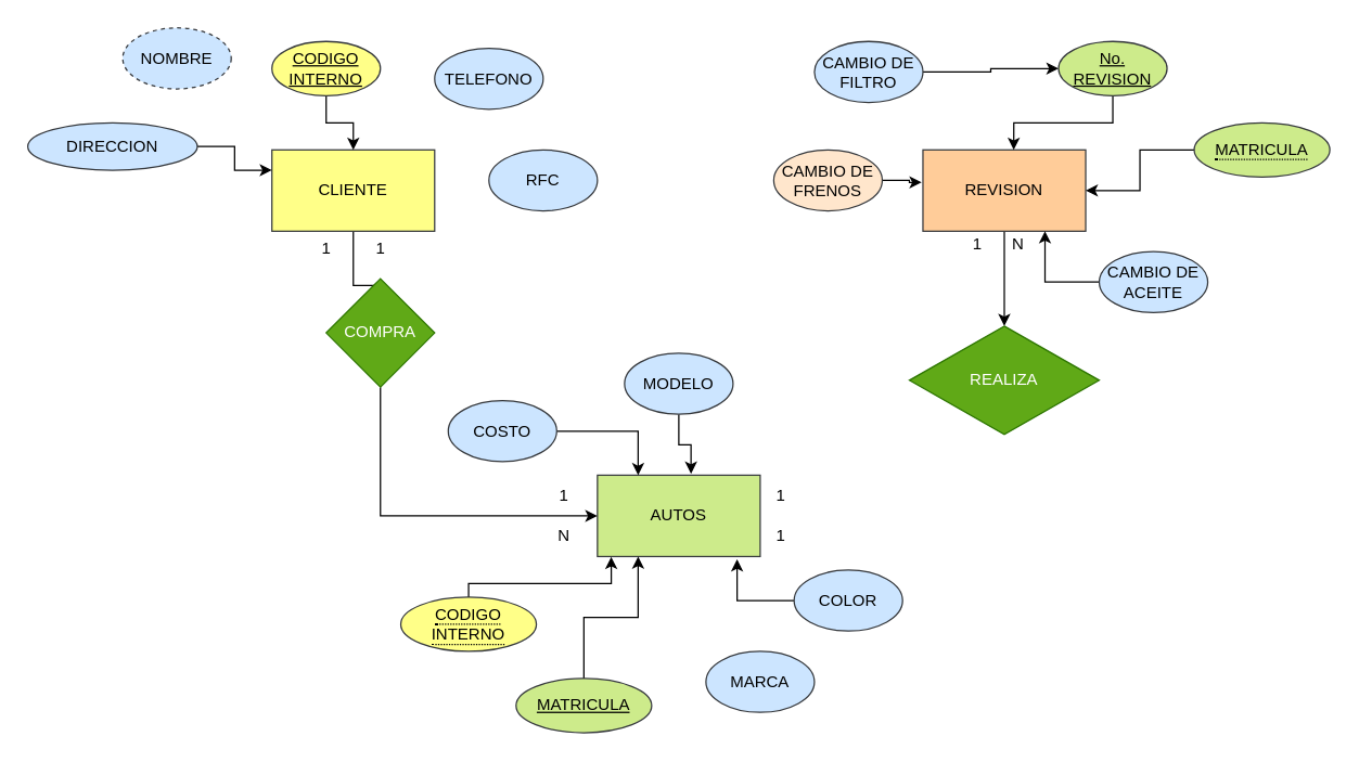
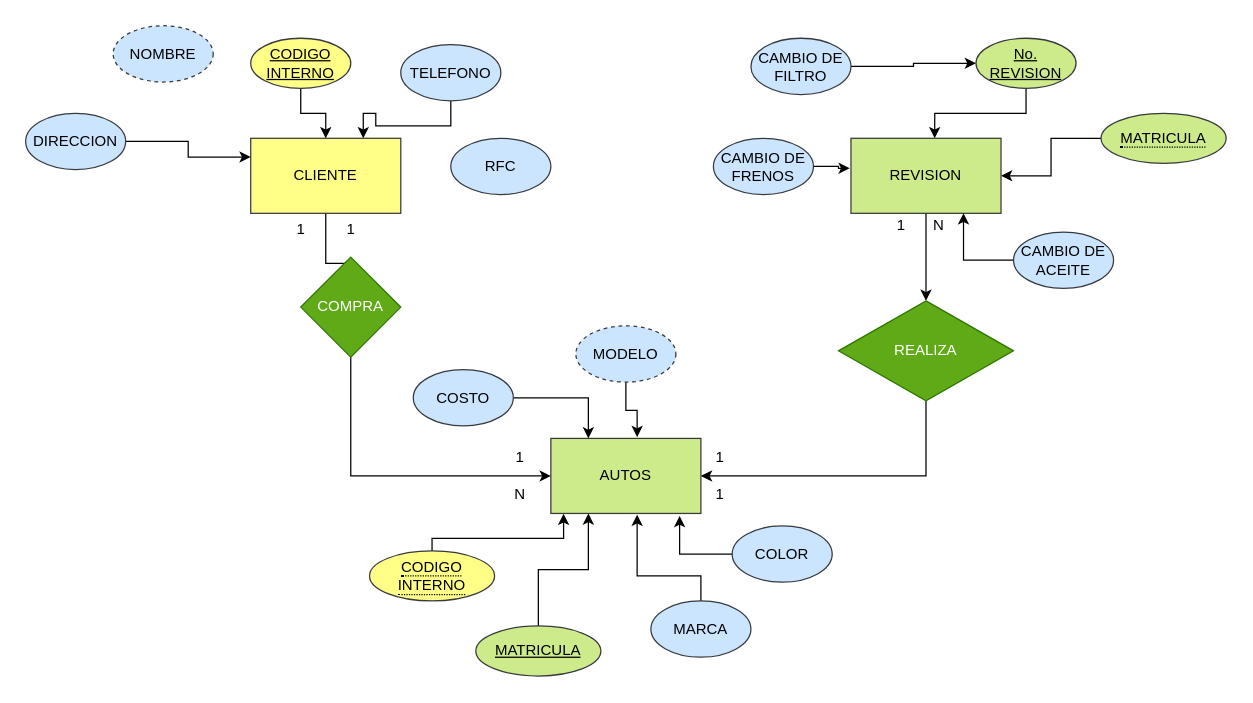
+ <mxCell id="33" style="edgeStyle=orthogonalEdgeStyle;rounded=0;orthogonalLoop=1;jettySize=auto;html=1;entryX=0.75;entryY=0;entryDx=0;entryDy=0;" edge="1" parent="1" source="34" target="3"><mxGeometry relative="1" as="geometry" /></mxCell>
- <mxCell id="31" value="DIRECCION" style="ellipse;whiteSpace=wrap;html=1;fillColor=#cce5ff;strokeColor=#36393d;" vertex="1" parent="1"><mxGeometry x="20" y="90" width="125" height="35" as="geometry" /></mxCell>
+ <mxCell id="31" value="DIRECCION" style="ellipse;whiteSpace=wrap;html=1;fillColor=#cce5ff;strokeColor=#36393d;" vertex="1" parent="1"><mxGeometry x="20" y="90" width="80" height="45" as="geometry" /></mxCell>
- <mxCell id="28" value="CAMBIO DE FRENOS" style="ellipse;whiteSpace=wrap;html=1;fillColor=#ffe6cc;strokeColor=#36393d;" vertex="1" parent="1"><mxGeometry x="570" y="110" width="80" height="45" as="geometry" /></mxCell>
+ <mxCell id="28" value="CAMBIO DE FRENOS" style="ellipse;whiteSpace=wrap;html=1;fillColor=#cce5ff;strokeColor=#36393d;" vertex="1" parent="1"><mxGeometry x="570" y="110" width="80" height="45" as="geometry" /></mxCell>
- <mxCell id="6" value="REVISION" style="rounded=0;whiteSpace=wrap;html=1;fillColor=#ffcc99;strokeColor=#36393d;" vertex="1" parent="1"><mxGeometry x="680" y="110" width="120" height="60" as="geometry" /></mxCell>
+ <mxCell id="6" value="REVISION" style="rounded=0;whiteSpace=wrap;html=1;fillColor=#cdeb8b;strokeColor=#36393d;" vertex="1" parent="1"><mxGeometry x="680" y="110" width="120" height="60" as="geometry" /></mxCell>
- <mxCell id="18" value="MODELO" style="ellipse;whiteSpace=wrap;html=1;fillColor=#cce5ff;strokeColor=#36393d;" vertex="1" parent="1"><mxGeometry x="460" y="260" width="80" height="45" as="geometry" /></mxCell>
+ <mxCell id="18" value="MODELO" style="ellipse;whiteSpace=wrap;html=1;fillColor=#cce5ff;strokeColor=#36393d;dashed=1;" vertex="1" parent="1"><mxGeometry x="460" y="260" width="80" height="45" as="geometry" /></mxCell>
+ <mxCell id="7" style="edgeStyle=orthogonalEdgeStyle;rounded=0;orthogonalLoop=1;jettySize=auto;html=1;entryX=1;entryY=0.5;entryDx=0;entryDy=0;exitX=0.5;exitY=1;exitDx=0;exitDy=0;" edge="1" parent="1" source="8" target="4"><mxGeometry relative="1" as="geometry"><Array as="points"><mxPoint x="740" y="380" /></Array></mxGeometry></mxCell>
+ <mxCell id="15" style="edgeStyle=orthogonalEdgeStyle;rounded=0;orthogonalLoop=1;jettySize=auto;html=1;entryX=0.575;entryY=1.017;entryDx=0;entryDy=0;entryPerimeter=0;" edge="1" parent="1" source="16" target="4"><mxGeometry relative="1" as="geometry"><mxPoint x="500" y="440" as="targetPoint" /><Array as="points"><mxPoint x="560" y="460" /><mxPoint x="509" y="460" /></Array></mxGeometry></mxCell>
